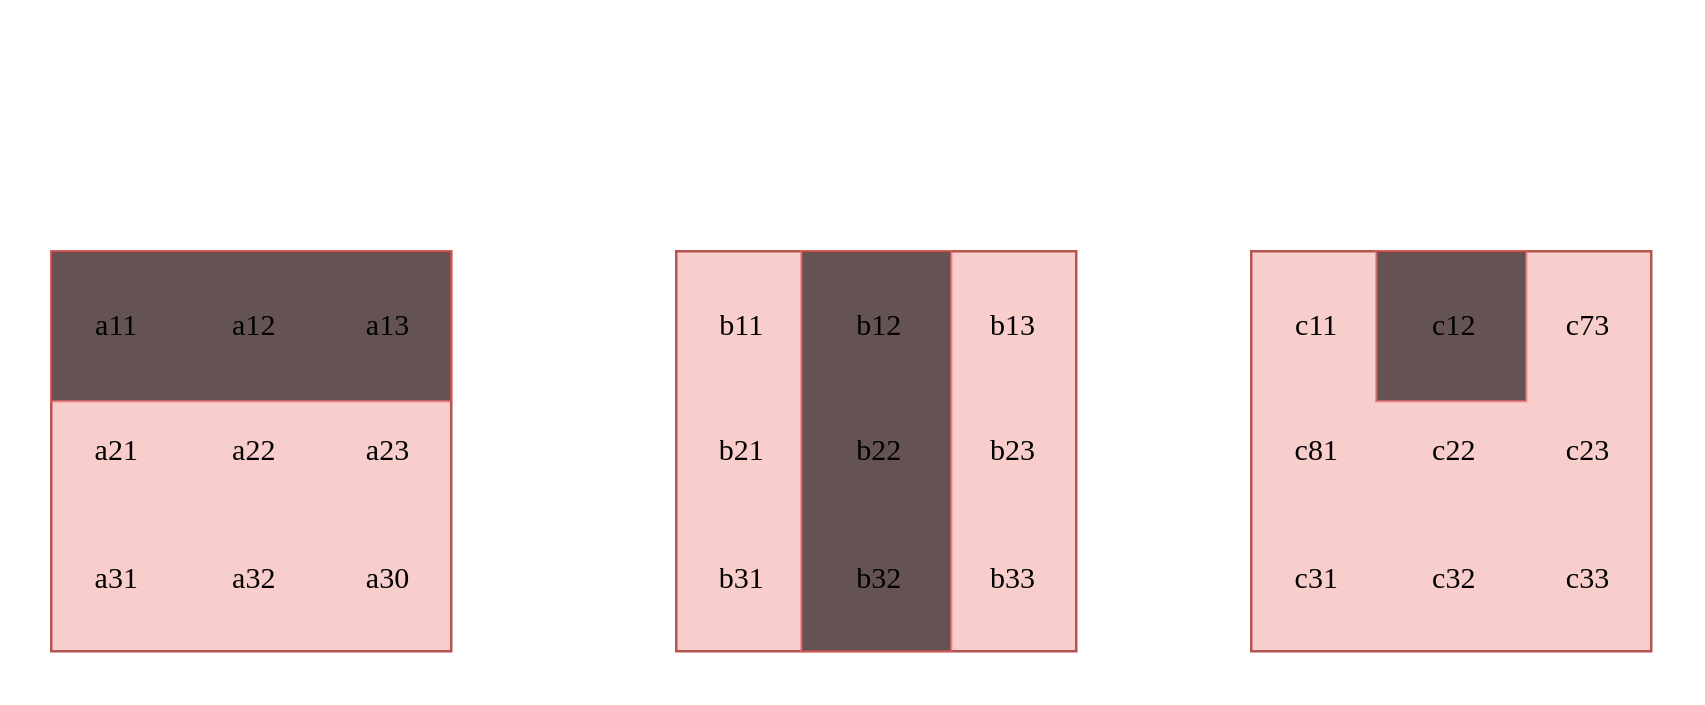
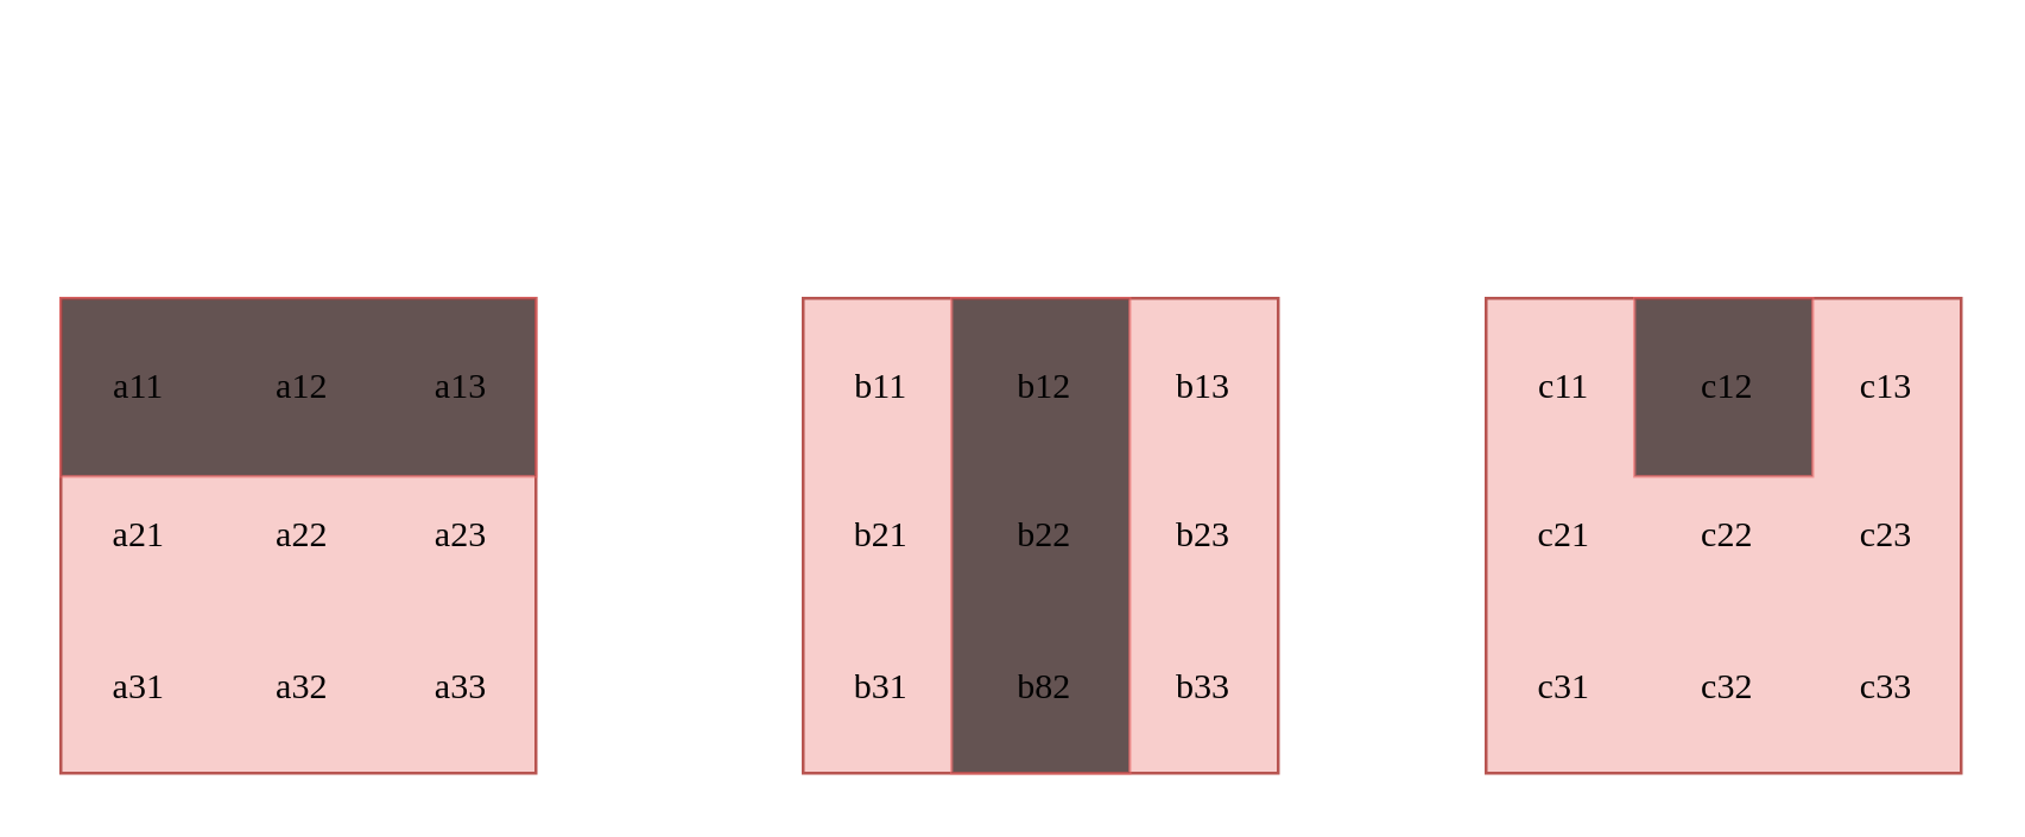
- <mxCell id="38" value="c73" style="shape=partialRectangle;html=1;whiteSpace=wrap;connectable=0;fillColor=none;top=0;left=0;bottom=0;right=0;overflow=hidden;fontSize=12;fontColor=#000000;fontFamily=Comic Sans MS;" parent="35" vertex="1"><mxGeometry x="110" width="50" height="59" as="geometry"><mxRectangle width="50" height="59" as="alternateBounds" /></mxGeometry></mxCell>
+ <mxCell id="38" value="c13" style="shape=partialRectangle;html=1;whiteSpace=wrap;connectable=0;fillColor=none;top=0;left=0;bottom=0;right=0;overflow=hidden;fontSize=12;fontColor=#000000;fontFamily=Comic Sans MS;" parent="35" vertex="1"><mxGeometry x="110" width="50" height="59" as="geometry"><mxRectangle width="50" height="59" as="alternateBounds" /></mxGeometry></mxCell>
- <mxCell id="40" value="c81" style="shape=partialRectangle;html=1;whiteSpace=wrap;connectable=0;fillColor=none;top=0;left=0;bottom=0;right=0;overflow=hidden;fontSize=12;fontColor=#000000;fontFamily=Comic Sans MS;" parent="39" vertex="1"><mxGeometry width="53" height="42" as="geometry"><mxRectangle width="53" height="42" as="alternateBounds" /></mxGeometry></mxCell>
+ <mxCell id="40" value="c21" style="shape=partialRectangle;html=1;whiteSpace=wrap;connectable=0;fillColor=none;top=0;left=0;bottom=0;right=0;overflow=hidden;fontSize=12;fontColor=#000000;fontFamily=Comic Sans MS;" parent="39" vertex="1"><mxGeometry width="53" height="42" as="geometry"><mxRectangle width="53" height="42" as="alternateBounds" /></mxGeometry></mxCell>
- <mxCell id="20" value="a30&lt;br&gt;" style="shape=partialRectangle;html=1;whiteSpace=wrap;connectable=0;fillColor=none;top=0;left=0;bottom=0;right=0;overflow=hidden;fontSize=12;fontColor=#000000;fontFamily=Comic Sans MS;" parent="17" vertex="1"><mxGeometry x="110" width="50" height="59" as="geometry"><mxRectangle width="50" height="59" as="alternateBounds" /></mxGeometry></mxCell>
+ <mxCell id="20" value="a33&lt;br&gt;" style="shape=partialRectangle;html=1;whiteSpace=wrap;connectable=0;fillColor=none;top=0;left=0;bottom=0;right=0;overflow=hidden;fontSize=12;fontColor=#000000;fontFamily=Comic Sans MS;" parent="17" vertex="1"><mxGeometry x="110" width="50" height="59" as="geometry"><mxRectangle width="50" height="59" as="alternateBounds" /></mxGeometry></mxCell>
- <mxCell id="32" value="b32" style="shape=partialRectangle;html=1;whiteSpace=wrap;connectable=0;fillColor=none;top=0;left=0;bottom=0;right=0;overflow=hidden;fontSize=12;fontColor=#000000;fontFamily=Comic Sans MS;" parent="30" vertex="1"><mxGeometry x="53" width="57" height="59" as="geometry"><mxRectangle width="57" height="59" as="alternateBounds" /></mxGeometry></mxCell>
+ <mxCell id="32" value="b82" style="shape=partialRectangle;html=1;whiteSpace=wrap;connectable=0;fillColor=none;top=0;left=0;bottom=0;right=0;overflow=hidden;fontSize=12;fontColor=#000000;fontFamily=Comic Sans MS;" parent="30" vertex="1"><mxGeometry x="53" width="57" height="59" as="geometry"><mxRectangle width="57" height="59" as="alternateBounds" /></mxGeometry></mxCell>
